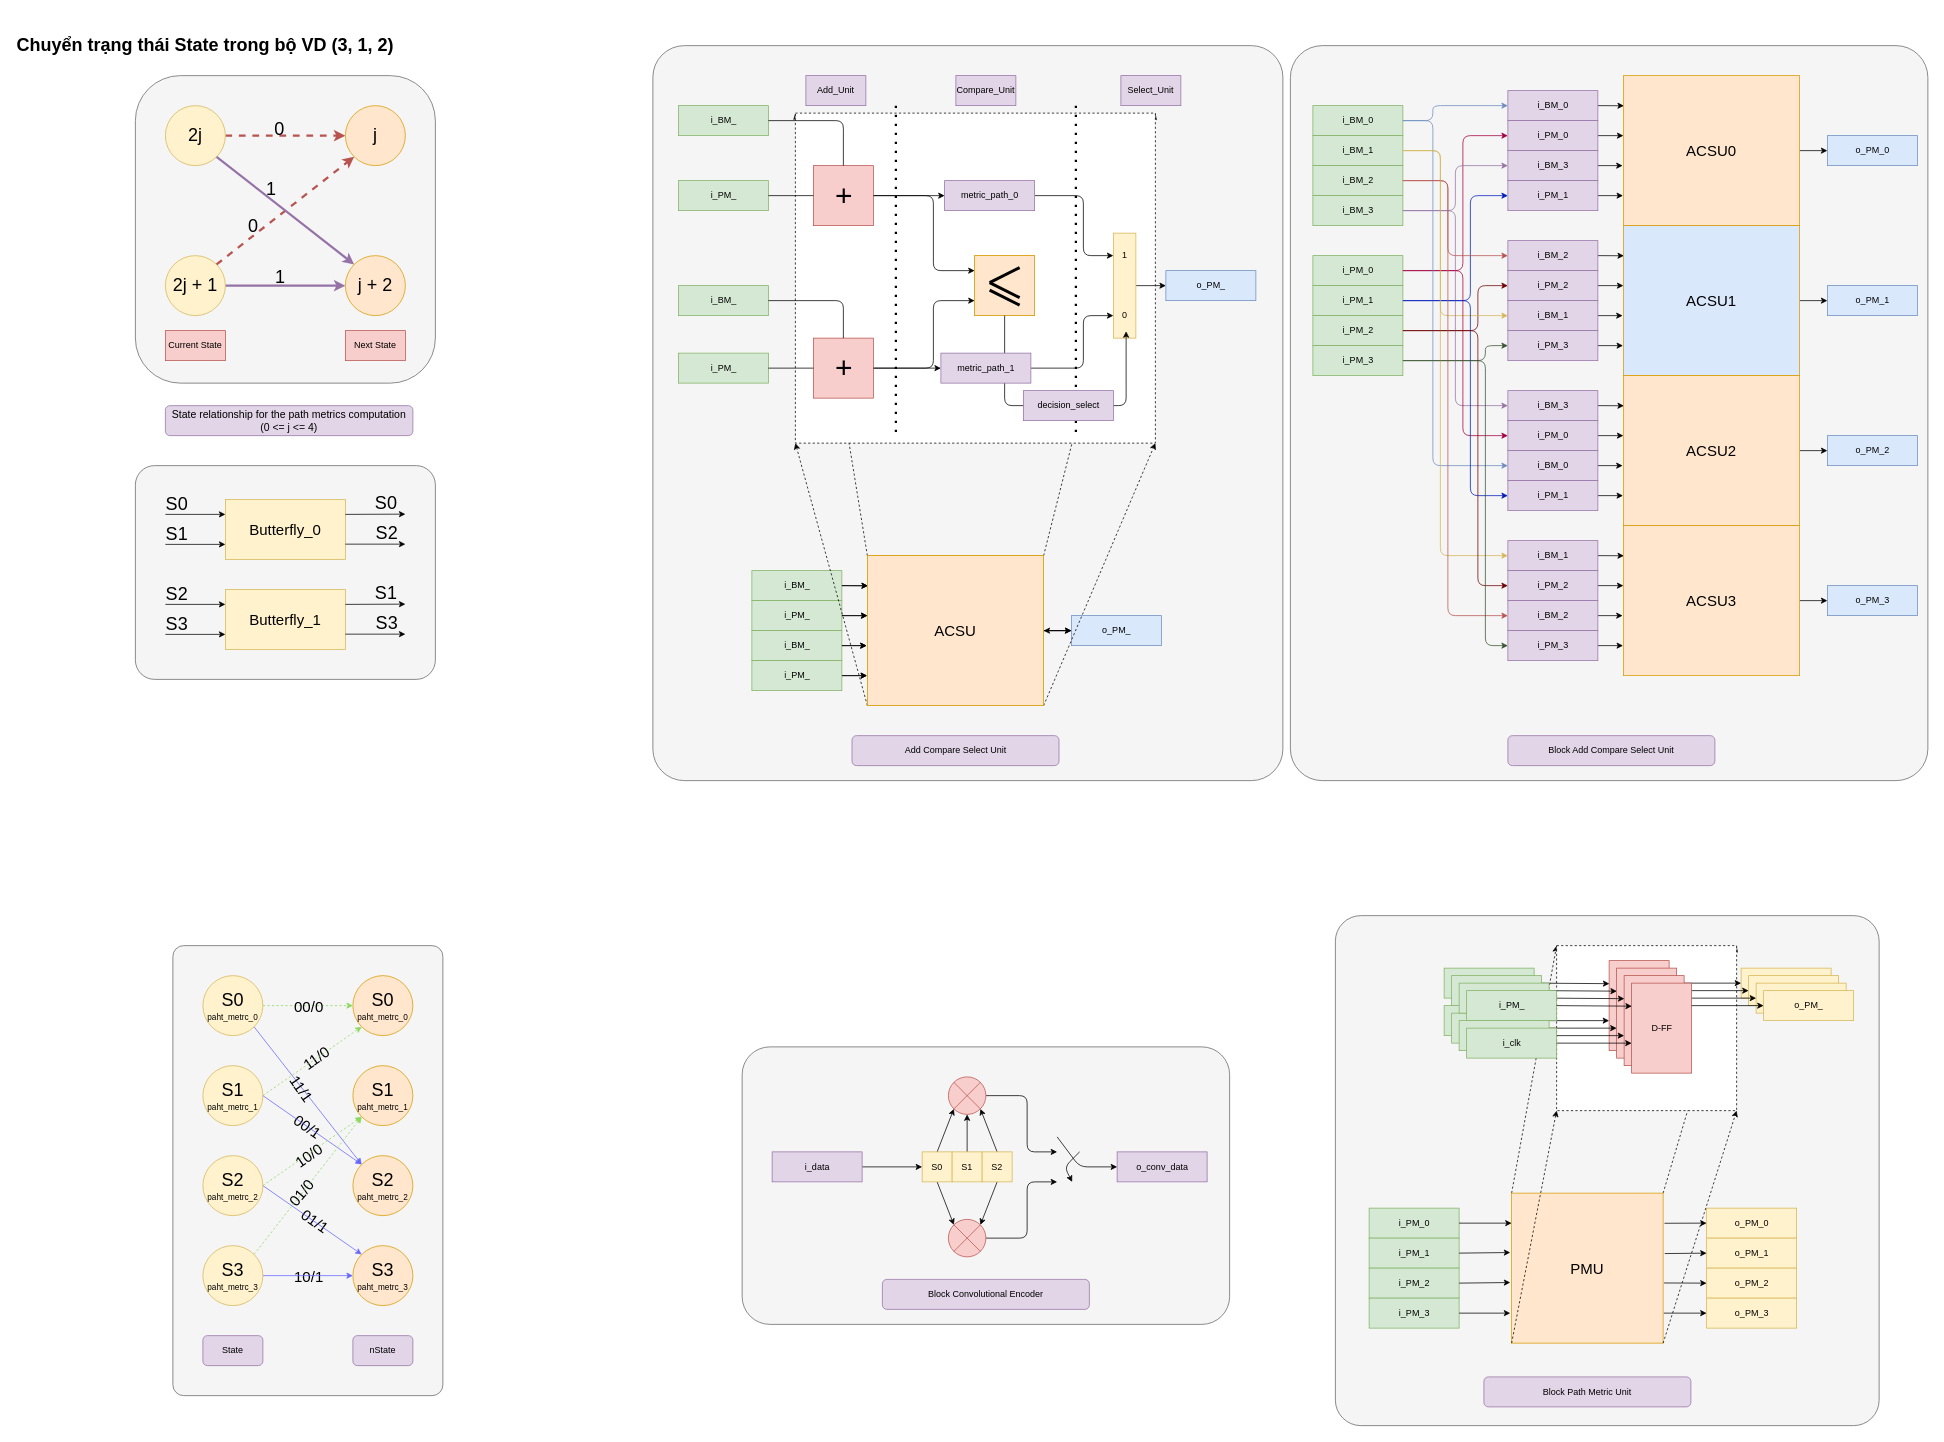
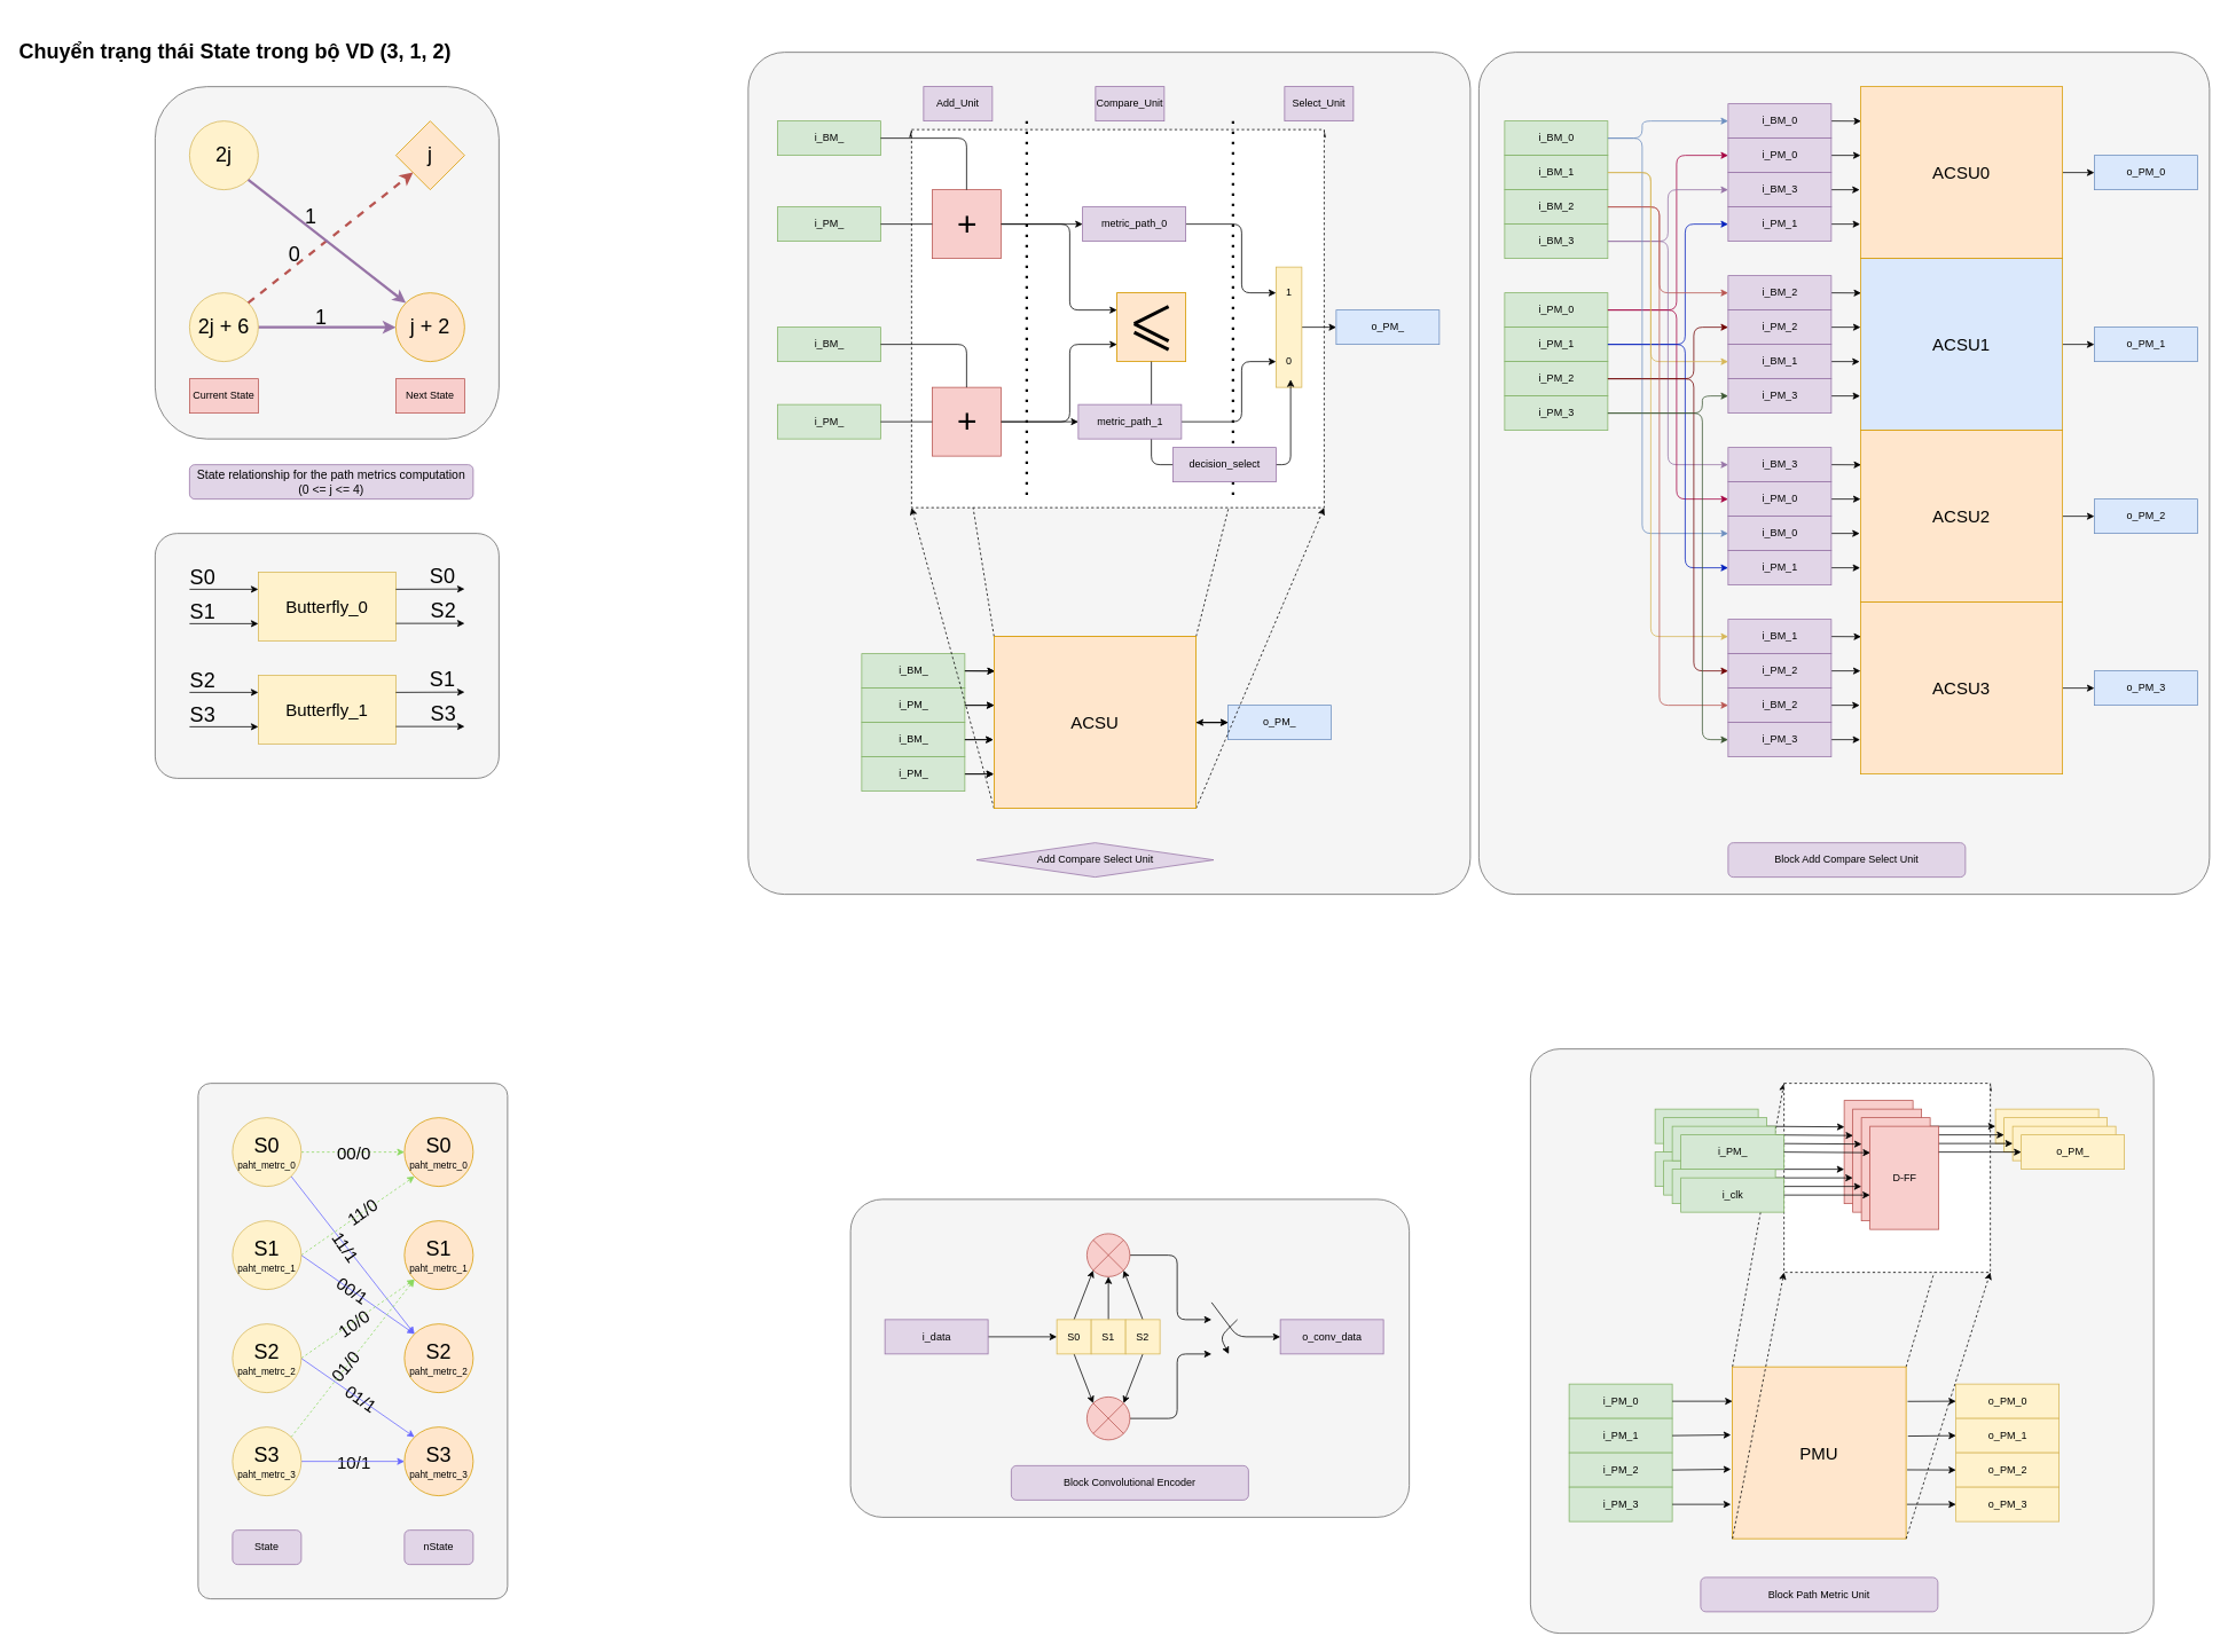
- <mxCell id="46" style="edgeStyle=none;html=1;exitX=1;exitY=0.5;exitDx=0;exitDy=0;entryX=0;entryY=0.5;entryDx=0;entryDy=0;strokeWidth=3;fillColor=#f8cecc;strokeColor=#b85450;dashed=1;" parent="1" source="48" target="52" edge="1"><mxGeometry relative="1" as="geometry" /></mxCell>
- <mxCell id="47" value="&lt;font style=&quot;font-size: 24px;&quot;&gt;0&lt;/font&gt;" style="edgeLabel;html=1;align=center;verticalAlign=middle;resizable=0;points=[];fontColor=default;labelBackgroundColor=none;" parent="46" vertex="1" connectable="0"><mxGeometry x="-0.113" relative="1" as="geometry"><mxPoint y="-10" as="offset" /></mxGeometry></mxCell>
- <mxCell id="52" value="&lt;font style=&quot;font-size: 24px;&quot;&gt;j&lt;/font&gt;" style="ellipse;whiteSpace=wrap;html=1;aspect=fixed;fillColor=#ffe6cc;strokeColor=#d79b00;" parent="1" vertex="1"><mxGeometry x="460" y="140" width="80" height="80" as="geometry" /></mxCell>
+ <mxCell id="52" value="&lt;font style=&quot;font-size: 24px;&quot;&gt;j&lt;/font&gt;" style="rhombus;whiteSpace=wrap;html=1;aspect=fixed;fillColor=#ffe6cc;strokeColor=#d79b00;" parent="1" vertex="1"><mxGeometry x="460" y="140" width="80" height="80" as="geometry" /></mxCell>
- <mxCell id="51" value="&lt;font style=&quot;font-size: 24px;&quot;&gt;2j + 1&lt;/font&gt;" style="ellipse;whiteSpace=wrap;html=1;aspect=fixed;fillColor=#fff2cc;strokeColor=#d6b656;" parent="1" vertex="1"><mxGeometry x="220" y="340" width="80" height="80" as="geometry" /></mxCell>
+ <mxCell id="51" value="&lt;font style=&quot;font-size: 24px;&quot;&gt;2j + 6&lt;/font&gt;" style="ellipse;whiteSpace=wrap;html=1;aspect=fixed;fillColor=#fff2cc;strokeColor=#d6b656;" parent="1" vertex="1"><mxGeometry x="220" y="340" width="80" height="80" as="geometry" /></mxCell>
- <mxCell id="143" value="&lt;span style=&quot;color: rgb(0, 0, 0);&quot;&gt;Add Compare Select Unit&lt;/span&gt;" style="rounded=1;whiteSpace=wrap;html=1;fillColor=#e1d5e7;strokeColor=#9673a6;" parent="1" vertex="1"><mxGeometry x="1135.5" y="980" width="276" height="40" as="geometry" /></mxCell>
+ <mxCell id="143" value="&lt;span style=&quot;color: rgb(0, 0, 0);&quot;&gt;Add Compare Select Unit&lt;/span&gt;" style="rhombus;whiteSpace=wrap;html=1;fillColor=#e1d5e7;strokeColor=#9673a6;" parent="1" vertex="1"><mxGeometry x="1135.5" y="980" width="276" height="40" as="geometry" /></mxCell>
